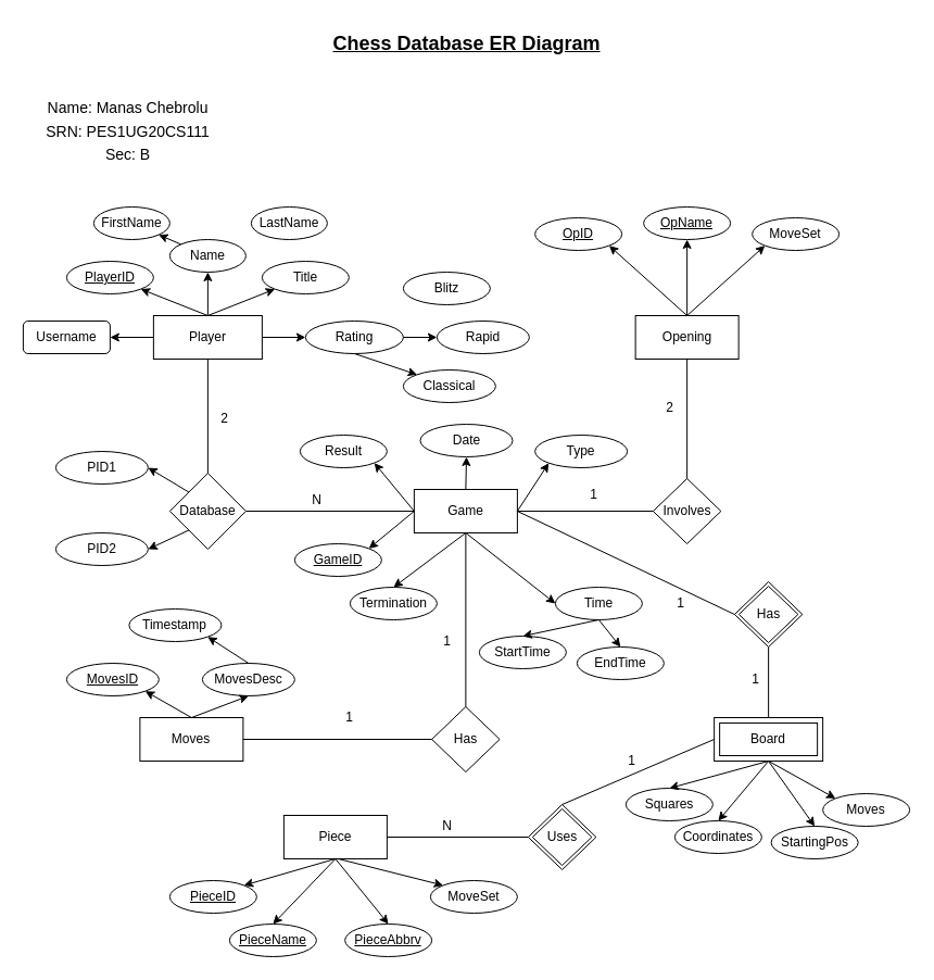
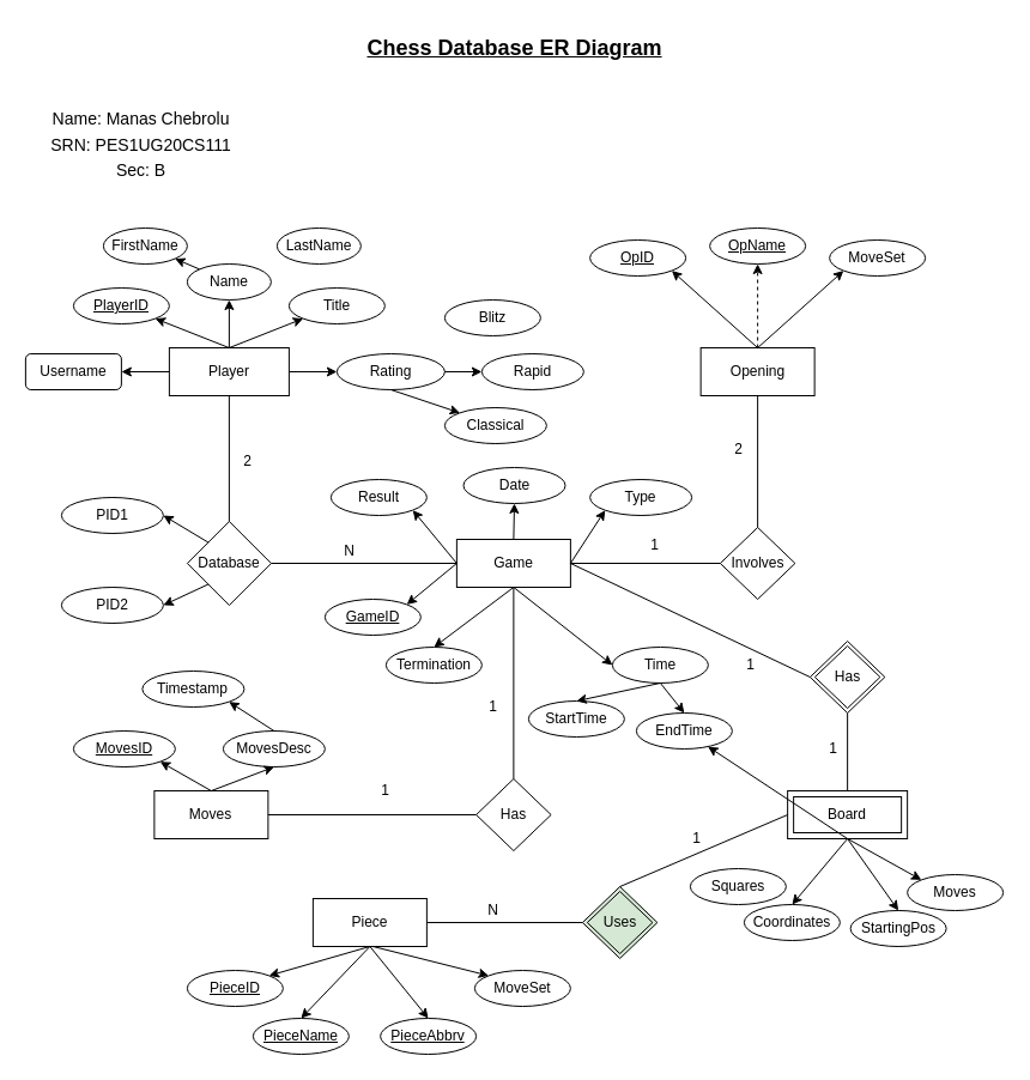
- <mxCell id="60" value="" style="endArrow=classic;html=1;rounded=0;entryX=0.5;entryY=1;entryDx=0;entryDy=0;exitX=0.5;exitY=0;exitDx=0;exitDy=0;" parent="1" source="55" target="57" edge="1"><mxGeometry width="50" height="50" relative="1" as="geometry"><mxPoint x="590.88" y="300" as="sourcePoint" /><mxPoint x="640.88" y="250" as="targetPoint" /></mxGeometry></mxCell>
+ <mxCell id="60" value="" style="endArrow=classic;html=1;rounded=0;entryX=0.5;entryY=1;entryDx=0;entryDy=0;exitX=0.5;exitY=0;exitDx=0;exitDy=0;dashed=1;" parent="1" source="55" target="57" edge="1"><mxGeometry width="50" height="50" relative="1" as="geometry"><mxPoint x="590.88" y="300" as="sourcePoint" /><mxPoint x="640.88" y="250" as="targetPoint" /></mxGeometry></mxCell>
- <mxCell id="75" value="" style="endArrow=classic;html=1;rounded=0;entryX=0.5;entryY=0;entryDx=0;entryDy=0;exitX=0.5;exitY=1;exitDx=0;exitDy=0;" parent="1" source="67" target="73" edge="1"><mxGeometry width="50" height="50" relative="1" as="geometry"><mxPoint x="470.88" y="850" as="sourcePoint" /><mxPoint x="520.88" y="800" as="targetPoint" /></mxGeometry></mxCell>
+ <mxCell id="75" value="" style="endArrow=classic;html=1;rounded=0;exitX=0.5;exitY=1;exitDx=0;exitDy=0;" parent="1" source="67" target="25" edge="1"><mxGeometry width="50" height="50" relative="1" as="geometry"><mxPoint x="470.88" y="850" as="sourcePoint" /><mxPoint x="520.88" y="800" as="targetPoint" /></mxGeometry></mxCell>
- <mxCell id="77" value="Uses" style="rhombus;whiteSpace=wrap;html=1;double=1;" parent="1" vertex="1"><mxGeometry x="485.88" y="740" width="62.5" height="60" as="geometry" /></mxCell>
+ <mxCell id="77" value="Uses" style="rhombus;whiteSpace=wrap;html=1;double=1;fillColor=#d5e8d4;" parent="1" vertex="1"><mxGeometry x="485.88" y="740" width="62.5" height="60" as="geometry" /></mxCell>
